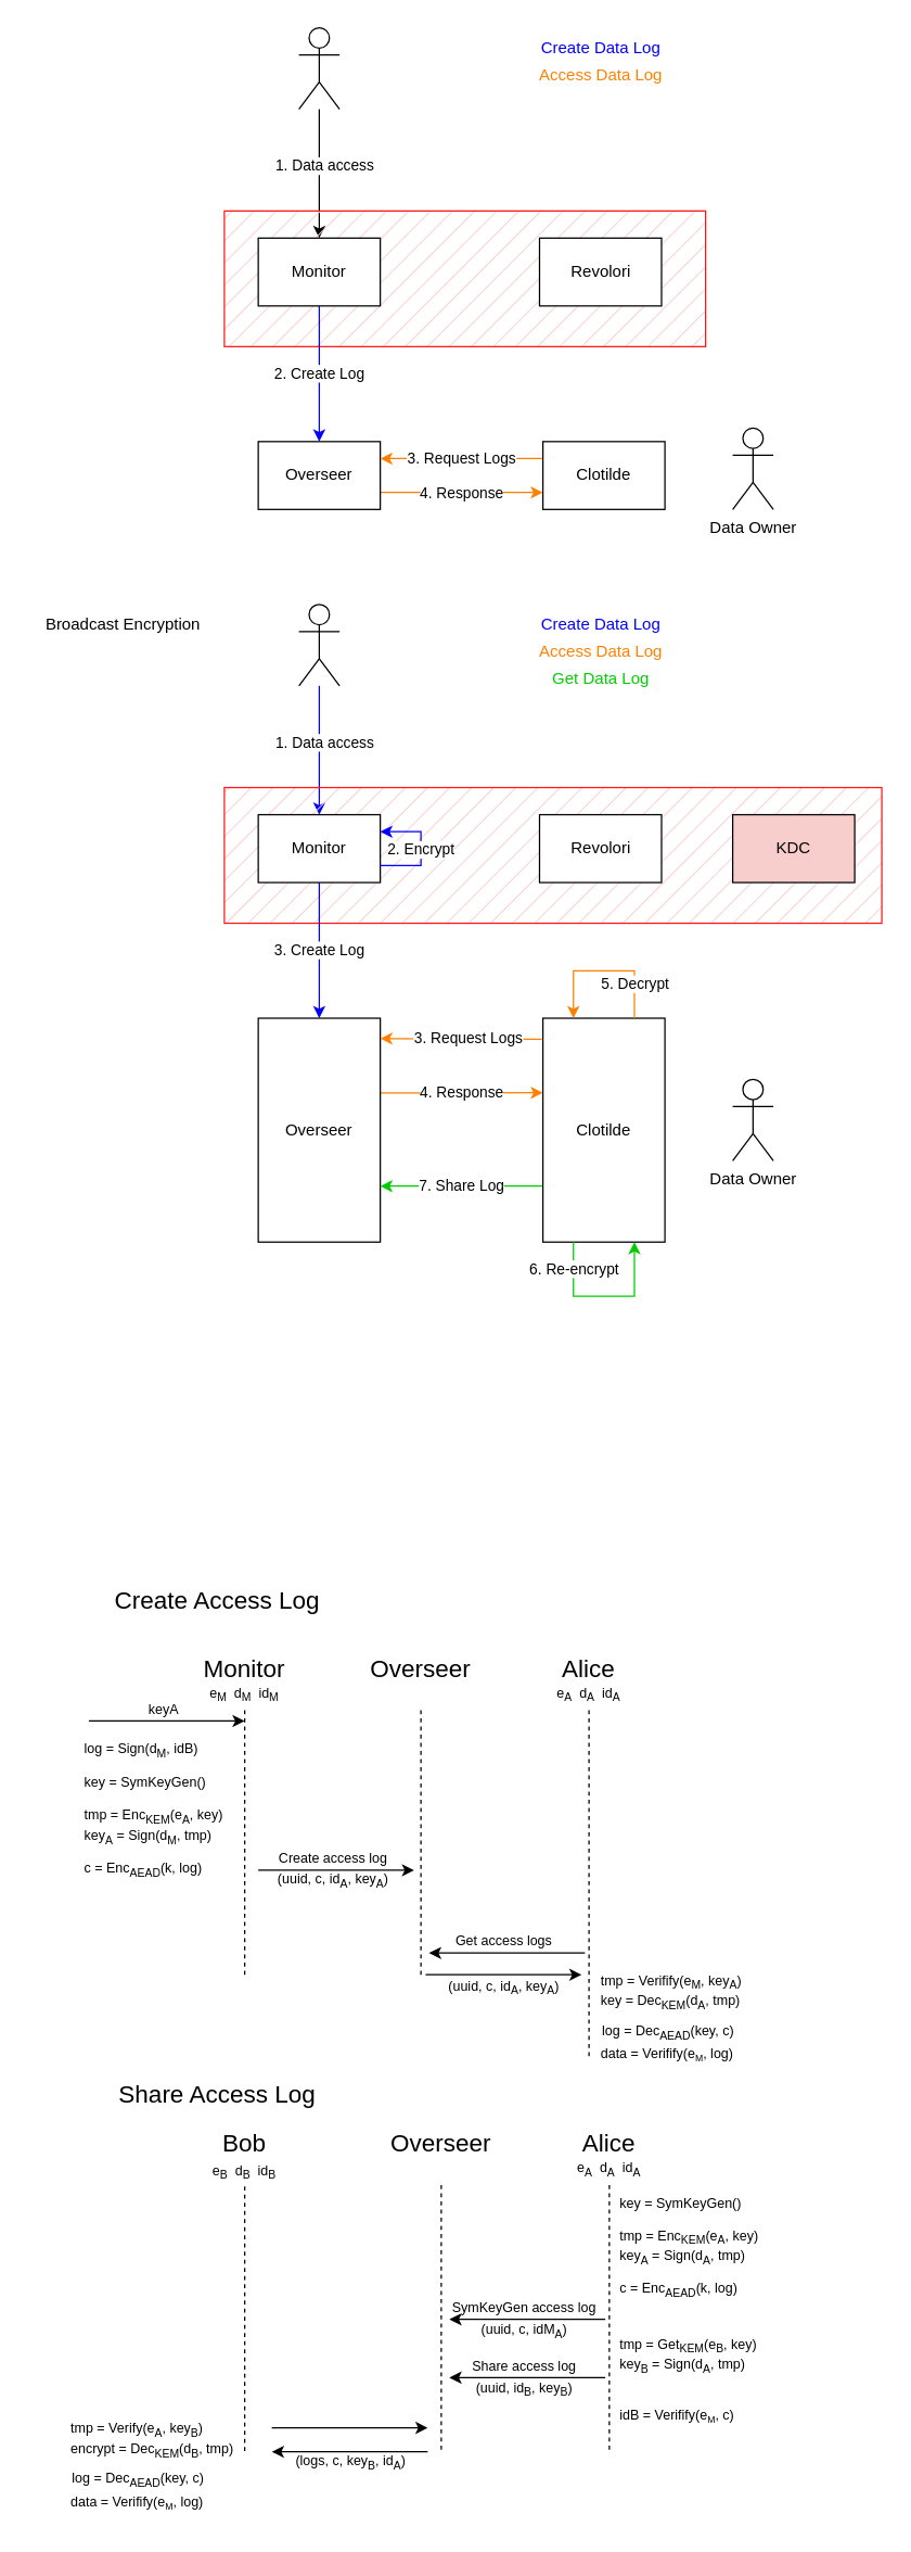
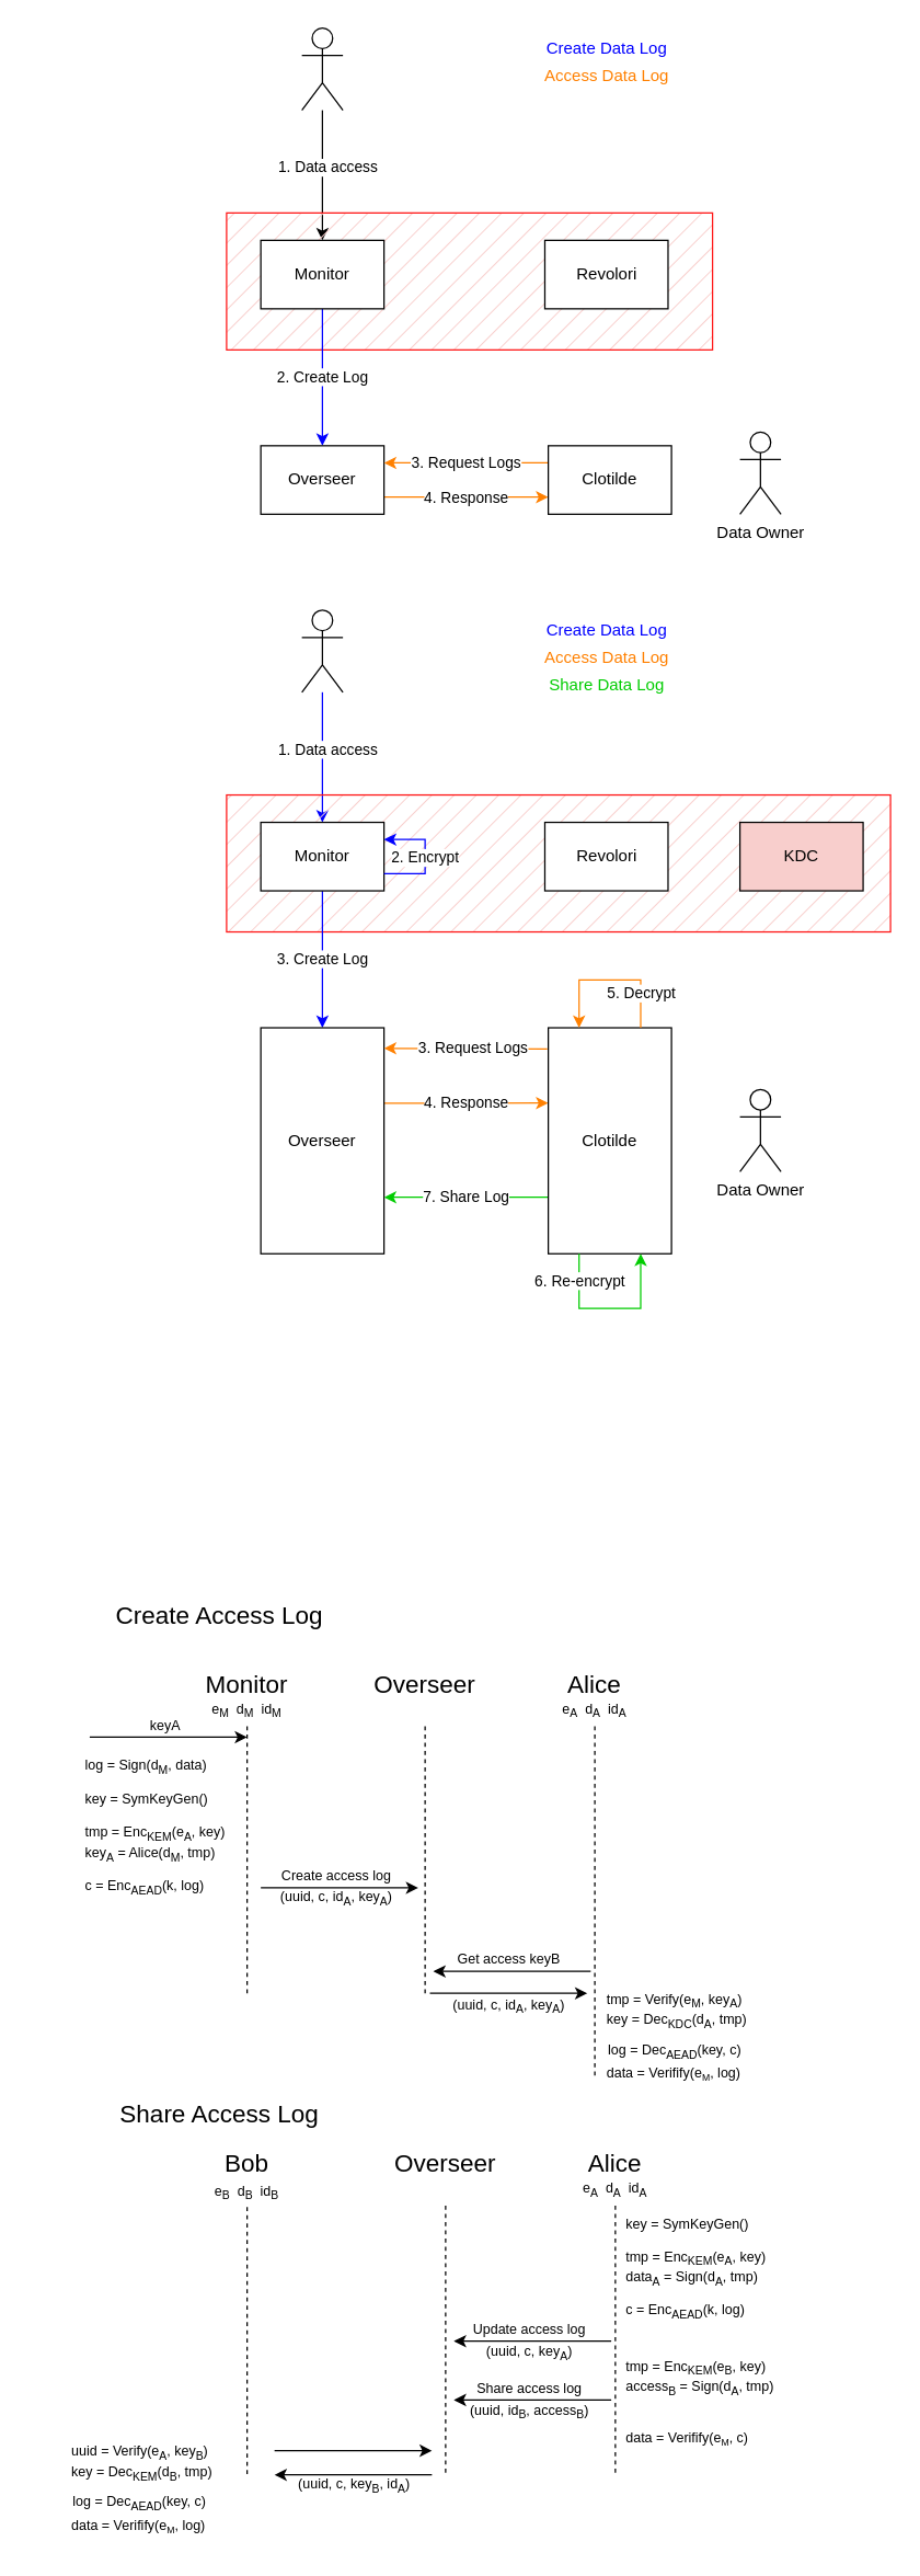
- <mxCell id="31" value="Broadcast Encryption" style="text;html=1;align=center;verticalAlign=middle;resizable=0;points=[];autosize=1;strokeColor=none;fillColor=none;fontColor=#000000;" parent="1" vertex="1"><mxGeometry x="20" y="445" width="140" height="30" as="geometry" /></mxCell>
- <mxCell id="35" value="&lt;font color=&quot;#00cc00&quot;&gt;Get Data Log&lt;/font&gt;" style="text;html=1;strokeColor=none;fillColor=none;align=center;verticalAlign=middle;whiteSpace=wrap;rounded=0;fillStyle=hatch;fontColor=#FF8000;" parent="1" vertex="1"><mxGeometry x="387.5" y="485" width="110" height="30" as="geometry" /></mxCell>
+ <mxCell id="35" value="&lt;font color=&quot;#00cc00&quot;&gt;Share Data Log&lt;/font&gt;" style="text;html=1;strokeColor=none;fillColor=none;align=center;verticalAlign=middle;whiteSpace=wrap;rounded=0;fillStyle=hatch;fontColor=#FF8000;" parent="1" vertex="1"><mxGeometry x="387.5" y="485" width="110" height="30" as="geometry" /></mxCell>
- <mxCell id="50" value="log = Sign(d&lt;sub&gt;M&lt;/sub&gt;, idB)" style="text;html=1;align=left;verticalAlign=middle;resizable=0;points=[];autosize=1;strokeColor=none;fillColor=none;fontSize=10;" vertex="1" parent="1"><mxGeometry x="60" y="1274" width="110" height="30" as="geometry" /></mxCell>
+ <mxCell id="50" value="log = Sign(d&lt;sub&gt;M&lt;/sub&gt;, data)" style="text;html=1;align=left;verticalAlign=middle;resizable=0;points=[];autosize=1;strokeColor=none;fillColor=none;fontSize=10;" vertex="1" parent="1"><mxGeometry x="60" y="1274" width="110" height="30" as="geometry" /></mxCell>
- <mxCell id="80" value="key&lt;sub&gt;A&lt;/sub&gt; = Sign(d&lt;sub&gt;M&lt;/sub&gt;, tmp)" style="text;html=1;align=left;verticalAlign=middle;resizable=0;points=[];autosize=1;strokeColor=none;fillColor=none;fontSize=10;" vertex="1" parent="1"><mxGeometry x="60" y="1338" width="120" height="30" as="geometry" /></mxCell>
+ <mxCell id="80" value="key&lt;sub&gt;A&lt;/sub&gt; = Alice(d&lt;sub&gt;M&lt;/sub&gt;, tmp)" style="text;html=1;align=left;verticalAlign=middle;resizable=0;points=[];autosize=1;strokeColor=none;fillColor=none;fontSize=10;" vertex="1" parent="1"><mxGeometry x="60" y="1338" width="120" height="30" as="geometry" /></mxCell>
- <mxCell id="57" value="Get access logs" style="text;html=1;align=center;verticalAlign=middle;resizable=0;points=[];autosize=1;strokeColor=none;fillColor=none;fontSize=10;" vertex="1" parent="1"><mxGeometry x="326" y="1415" width="90" height="30" as="geometry" /></mxCell>
+ <mxCell id="57" value="Get access keyB" style="text;html=1;align=center;verticalAlign=middle;resizable=0;points=[];autosize=1;strokeColor=none;fillColor=none;fontSize=10;" vertex="1" parent="1"><mxGeometry x="326" y="1415" width="90" height="30" as="geometry" /></mxCell>
- <mxCell id="81" value="tmp = Verifify(e&lt;sub&gt;M&lt;/sub&gt;, key&lt;sub&gt;A&lt;/sub&gt;)" style="text;html=1;align=left;verticalAlign=middle;resizable=0;points=[];autosize=1;strokeColor=none;fillColor=none;fontSize=10;" vertex="1" parent="1"><mxGeometry x="441" y="1445" width="120" height="30" as="geometry" /></mxCell>
+ <mxCell id="81" value="tmp = Verify(e&lt;sub&gt;M&lt;/sub&gt;, key&lt;sub&gt;A&lt;/sub&gt;)" style="text;html=1;align=left;verticalAlign=middle;resizable=0;points=[];autosize=1;strokeColor=none;fillColor=none;fontSize=10;" vertex="1" parent="1"><mxGeometry x="441" y="1445" width="120" height="30" as="geometry" /></mxCell>
- <mxCell id="82" value="key = Dec&lt;sub&gt;KEM&lt;/sub&gt;(d&lt;sub&gt;A&lt;/sub&gt;, tmp)" style="text;html=1;align=left;verticalAlign=middle;resizable=0;points=[];autosize=1;strokeColor=none;fillColor=none;fontSize=10;" vertex="1" parent="1"><mxGeometry x="441" y="1460" width="130" height="30" as="geometry" /></mxCell>
+ <mxCell id="82" value="key = Dec&lt;sub&gt;KDC&lt;/sub&gt;(d&lt;sub&gt;A&lt;/sub&gt;, tmp)" style="text;html=1;align=left;verticalAlign=middle;resizable=0;points=[];autosize=1;strokeColor=none;fillColor=none;fontSize=10;" vertex="1" parent="1"><mxGeometry x="441" y="1460" width="130" height="30" as="geometry" /></mxCell>
- <mxCell id="86" value="key&lt;sub&gt;A&lt;/sub&gt; = Sign(d&lt;sub&gt;A&lt;/sub&gt;, tmp)" style="text;html=1;align=left;verticalAlign=middle;resizable=0;points=[];autosize=1;strokeColor=none;fillColor=none;fontSize=10;" vertex="1" parent="1"><mxGeometry x="455" y="1648" width="120" height="30" as="geometry" /></mxCell>
+ <mxCell id="86" value="data&lt;sub&gt;A&lt;/sub&gt; = Sign(d&lt;sub&gt;A&lt;/sub&gt;, tmp)" style="text;html=1;align=left;verticalAlign=middle;resizable=0;points=[];autosize=1;strokeColor=none;fillColor=none;fontSize=10;" vertex="1" parent="1"><mxGeometry x="455" y="1648" width="120" height="30" as="geometry" /></mxCell>
- <mxCell id="70" value="SymKeyGen access log" style="text;html=1;align=center;verticalAlign=middle;resizable=0;points=[];autosize=1;strokeColor=none;fillColor=none;fontSize=10;" vertex="1" parent="1"><mxGeometry x="331" y="1685" width="110" height="30" as="geometry" /></mxCell>
+ <mxCell id="70" value="Update access log" style="text;html=1;align=center;verticalAlign=middle;resizable=0;points=[];autosize=1;strokeColor=none;fillColor=none;fontSize=10;" vertex="1" parent="1"><mxGeometry x="331" y="1685" width="110" height="30" as="geometry" /></mxCell>
- <mxCell id="71" value="(uuid, c, idM&lt;sub&gt;A&lt;/sub&gt;)" style="text;html=1;align=center;verticalAlign=middle;resizable=0;points=[];autosize=1;strokeColor=none;fillColor=none;fontSize=10;" vertex="1" parent="1"><mxGeometry x="341" y="1702" width="90" height="30" as="geometry" /></mxCell>
+ <mxCell id="71" value="(uuid, c, key&lt;sub&gt;A&lt;/sub&gt;)" style="text;html=1;align=center;verticalAlign=middle;resizable=0;points=[];autosize=1;strokeColor=none;fillColor=none;fontSize=10;" vertex="1" parent="1"><mxGeometry x="341" y="1702" width="90" height="30" as="geometry" /></mxCell>
- <mxCell id="87" value="tmp = Get&lt;sub&gt;KEM&lt;/sub&gt;(e&lt;sub&gt;B&lt;/sub&gt;, key)" style="text;html=1;align=left;verticalAlign=middle;resizable=0;points=[];autosize=1;strokeColor=none;fillColor=none;fontSize=10;" vertex="1" parent="1"><mxGeometry x="455" y="1713" width="130" height="30" as="geometry" /></mxCell>
+ <mxCell id="87" value="tmp = Enc&lt;sub&gt;KEM&lt;/sub&gt;(e&lt;sub&gt;B&lt;/sub&gt;, key)" style="text;html=1;align=left;verticalAlign=middle;resizable=0;points=[];autosize=1;strokeColor=none;fillColor=none;fontSize=10;" vertex="1" parent="1"><mxGeometry x="455" y="1713" width="130" height="30" as="geometry" /></mxCell>
- <mxCell id="88" value="key&lt;sub&gt;B&lt;/sub&gt; = Sign(d&lt;sub&gt;A&lt;/sub&gt;, tmp)" style="text;html=1;align=left;verticalAlign=middle;resizable=0;points=[];autosize=1;strokeColor=none;fillColor=none;fontSize=10;" vertex="1" parent="1"><mxGeometry x="455" y="1728" width="120" height="30" as="geometry" /></mxCell>
+ <mxCell id="88" value="access&lt;sub&gt;B&lt;/sub&gt; = Sign(d&lt;sub&gt;A&lt;/sub&gt;, tmp)" style="text;html=1;align=left;verticalAlign=middle;resizable=0;points=[];autosize=1;strokeColor=none;fillColor=none;fontSize=10;" vertex="1" parent="1"><mxGeometry x="455" y="1728" width="120" height="30" as="geometry" /></mxCell>
- <mxCell id="77" value="(uuid, id&lt;sub&gt;B&lt;/sub&gt;, key&lt;sub&gt;B&lt;/sub&gt;)" style="text;html=1;align=center;verticalAlign=middle;resizable=0;points=[];autosize=1;strokeColor=none;fillColor=none;fontSize=10;" vertex="1" parent="1"><mxGeometry x="341" y="1745" width="90" height="30" as="geometry" /></mxCell>
+ <mxCell id="77" value="(uuid, id&lt;sub&gt;B&lt;/sub&gt;, access&lt;sub&gt;B&lt;/sub&gt;)" style="text;html=1;align=center;verticalAlign=middle;resizable=0;points=[];autosize=1;strokeColor=none;fillColor=none;fontSize=10;" vertex="1" parent="1"><mxGeometry x="341" y="1745" width="90" height="30" as="geometry" /></mxCell>
- <mxCell id="72" value="idB = Verifify(e&lt;span style=&quot;font-size: 8.333px;&quot;&gt;&lt;sub&gt;M&lt;/sub&gt;&lt;/span&gt;, c)" style="text;html=1;align=left;verticalAlign=middle;resizable=0;points=[];autosize=1;strokeColor=none;fillColor=none;fontSize=10;" vertex="1" parent="1"><mxGeometry x="455" y="1765" width="110" height="30" as="geometry" /></mxCell>
+ <mxCell id="72" value="data = Verifify(e&lt;span style=&quot;font-size: 8.333px;&quot;&gt;&lt;sub&gt;M&lt;/sub&gt;&lt;/span&gt;, c)" style="text;html=1;align=left;verticalAlign=middle;resizable=0;points=[];autosize=1;strokeColor=none;fillColor=none;fontSize=10;" vertex="1" parent="1"><mxGeometry x="455" y="1765" width="110" height="30" as="geometry" /></mxCell>
- <mxCell id="96" value="tmp = Verify(e&lt;sub&gt;A&lt;/sub&gt;, key&lt;sub&gt;B&lt;/sub&gt;)" style="text;html=1;align=left;verticalAlign=middle;resizable=0;points=[];autosize=1;strokeColor=none;fillColor=none;fontSize=10;" vertex="1" parent="1"><mxGeometry x="50" y="1775" width="120" height="30" as="geometry" /></mxCell>
+ <mxCell id="96" value="uuid = Verify(e&lt;sub&gt;A&lt;/sub&gt;, key&lt;sub&gt;B&lt;/sub&gt;)" style="text;html=1;align=left;verticalAlign=middle;resizable=0;points=[];autosize=1;strokeColor=none;fillColor=none;fontSize=10;" vertex="1" parent="1"><mxGeometry x="50" y="1775" width="120" height="30" as="geometry" /></mxCell>
- <mxCell id="97" value="encrypt = Dec&lt;sub&gt;KEM&lt;/sub&gt;(d&lt;sub&gt;B&lt;/sub&gt;, tmp)" style="text;html=1;align=left;verticalAlign=middle;resizable=0;points=[];autosize=1;strokeColor=none;fillColor=none;fontSize=10;" vertex="1" parent="1"><mxGeometry x="50" y="1790" width="130" height="30" as="geometry" /></mxCell>
+ <mxCell id="97" value="key = Dec&lt;sub&gt;KEM&lt;/sub&gt;(d&lt;sub&gt;B&lt;/sub&gt;, tmp)" style="text;html=1;align=left;verticalAlign=middle;resizable=0;points=[];autosize=1;strokeColor=none;fillColor=none;fontSize=10;" vertex="1" parent="1"><mxGeometry x="50" y="1790" width="130" height="30" as="geometry" /></mxCell>
- <mxCell id="93" value="(logs, c, key&lt;sub&gt;B&lt;/sub&gt;, id&lt;sub&gt;A&lt;/sub&gt;)" style="text;html=1;align=center;verticalAlign=middle;resizable=0;points=[];autosize=1;strokeColor=none;fillColor=none;fontSize=10;" vertex="1" parent="1"><mxGeometry x="202.5" y="1799" width="110" height="30" as="geometry" /></mxCell>
+ <mxCell id="93" value="(uuid, c, key&lt;sub&gt;B&lt;/sub&gt;, id&lt;sub&gt;A&lt;/sub&gt;)" style="text;html=1;align=center;verticalAlign=middle;resizable=0;points=[];autosize=1;strokeColor=none;fillColor=none;fontSize=10;" vertex="1" parent="1"><mxGeometry x="202.5" y="1799" width="110" height="30" as="geometry" /></mxCell>
